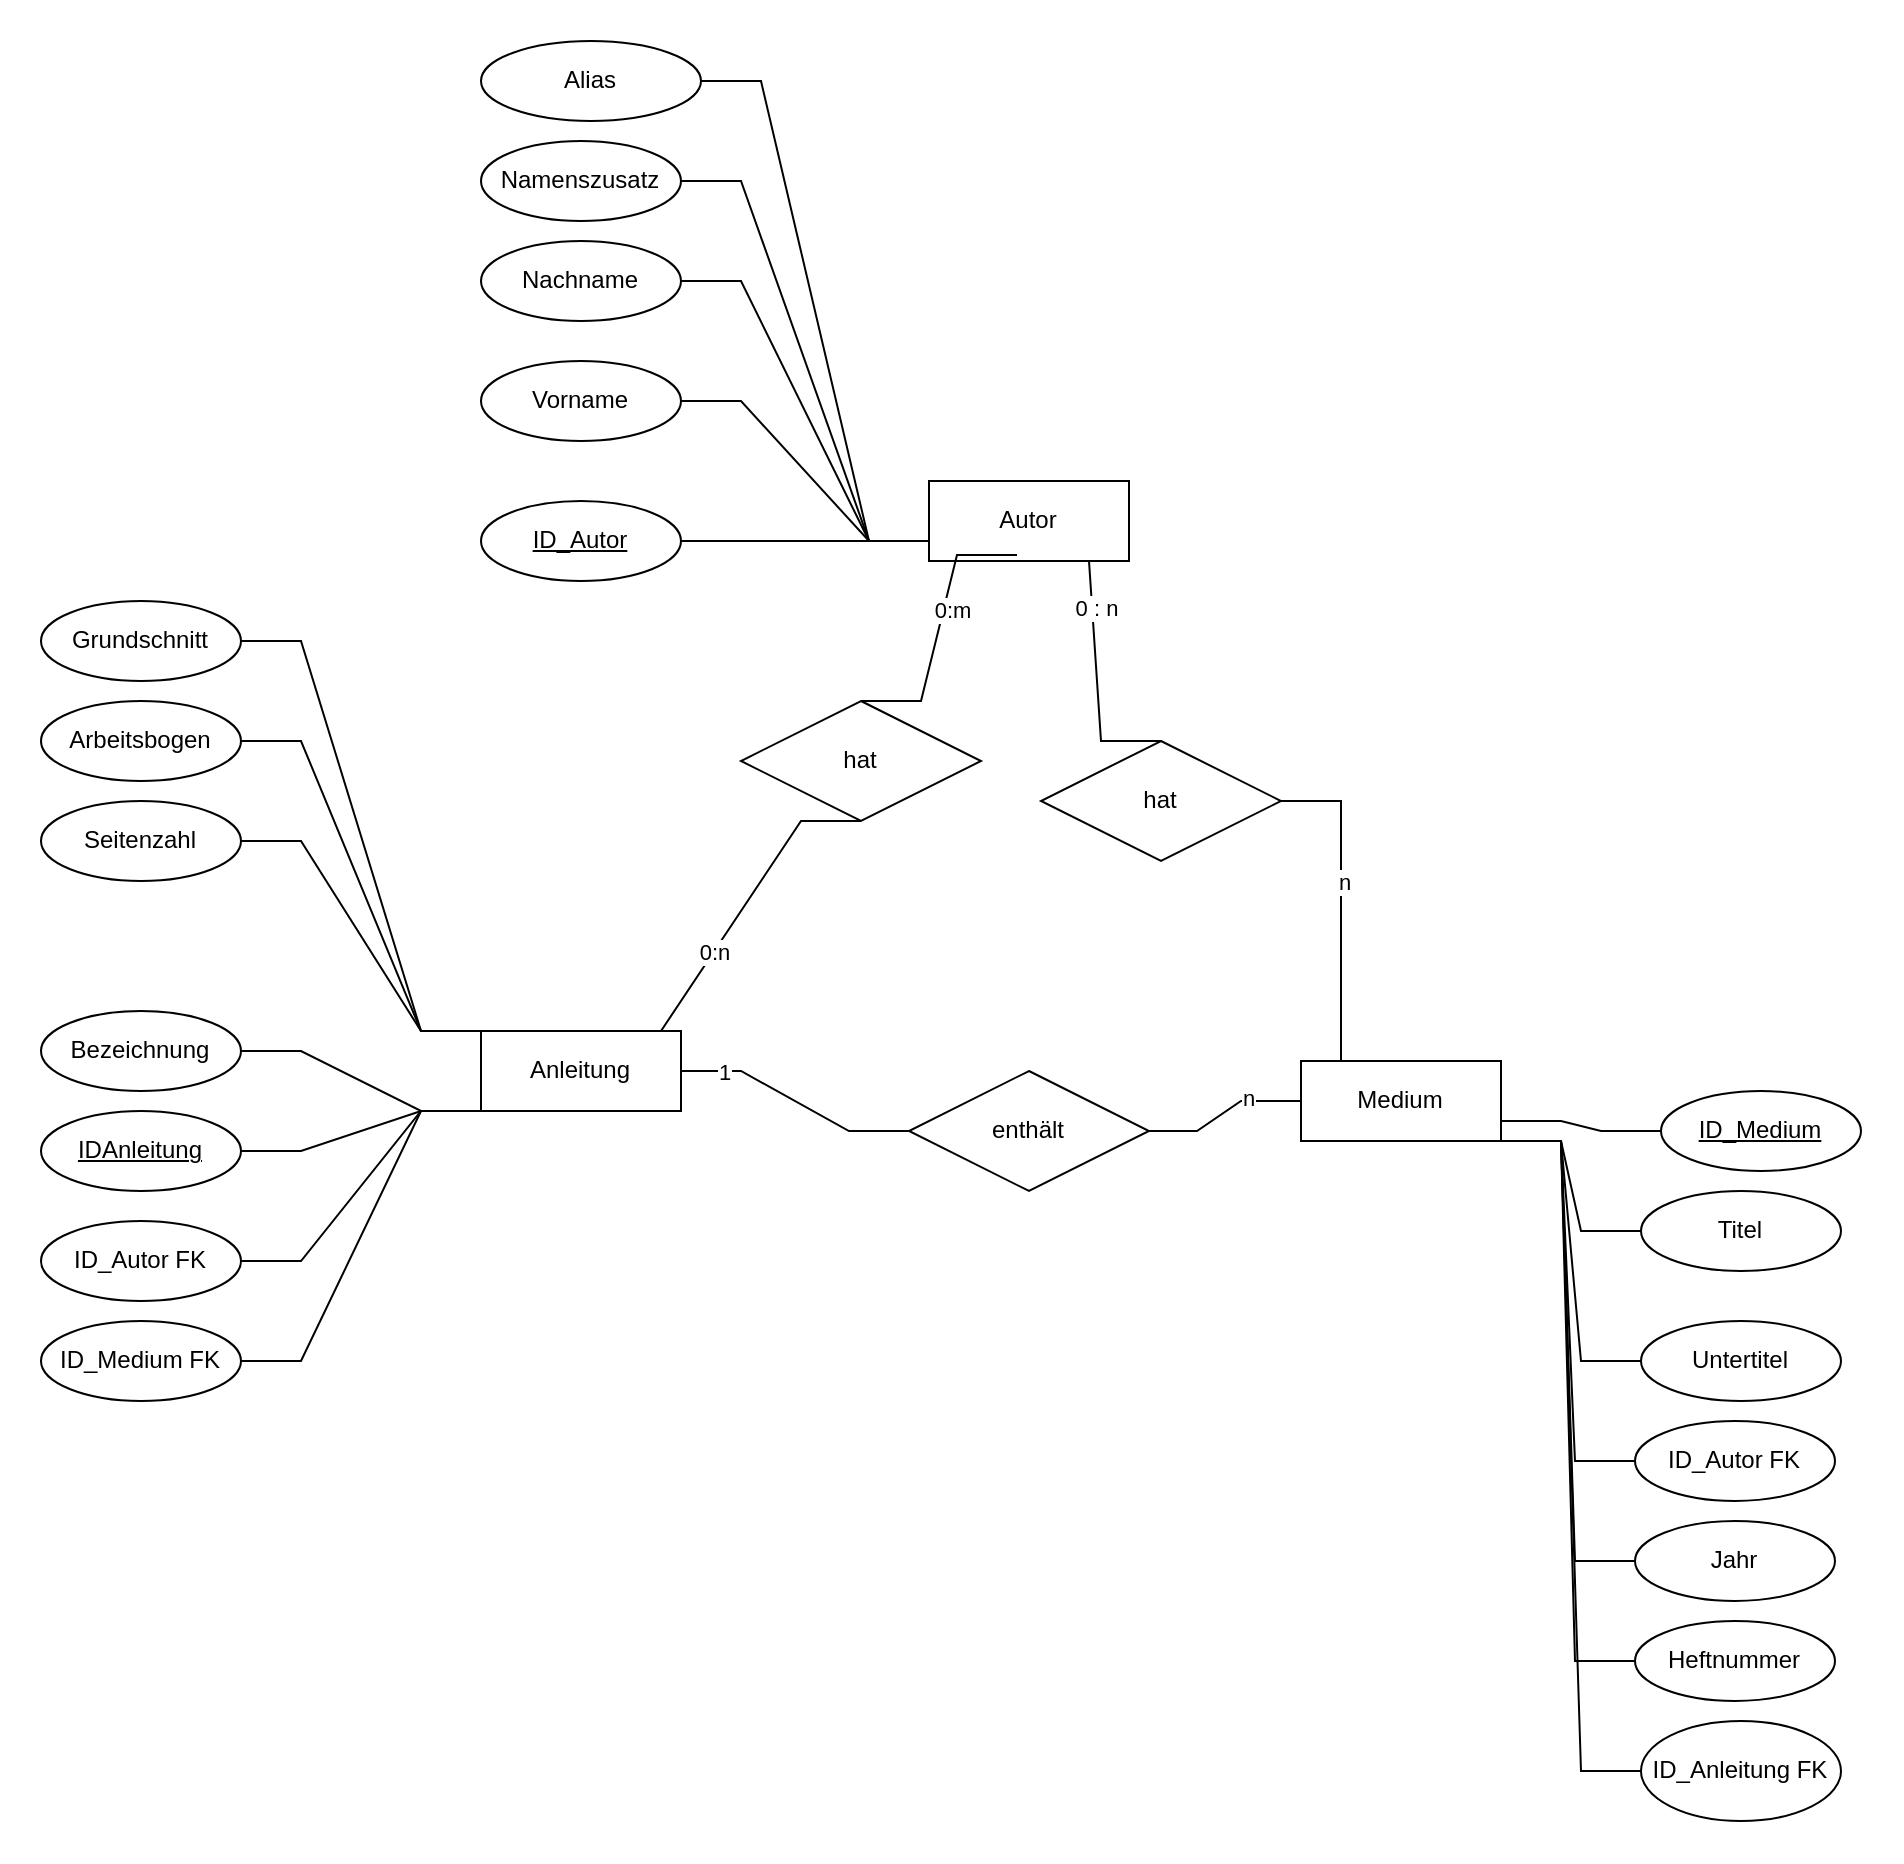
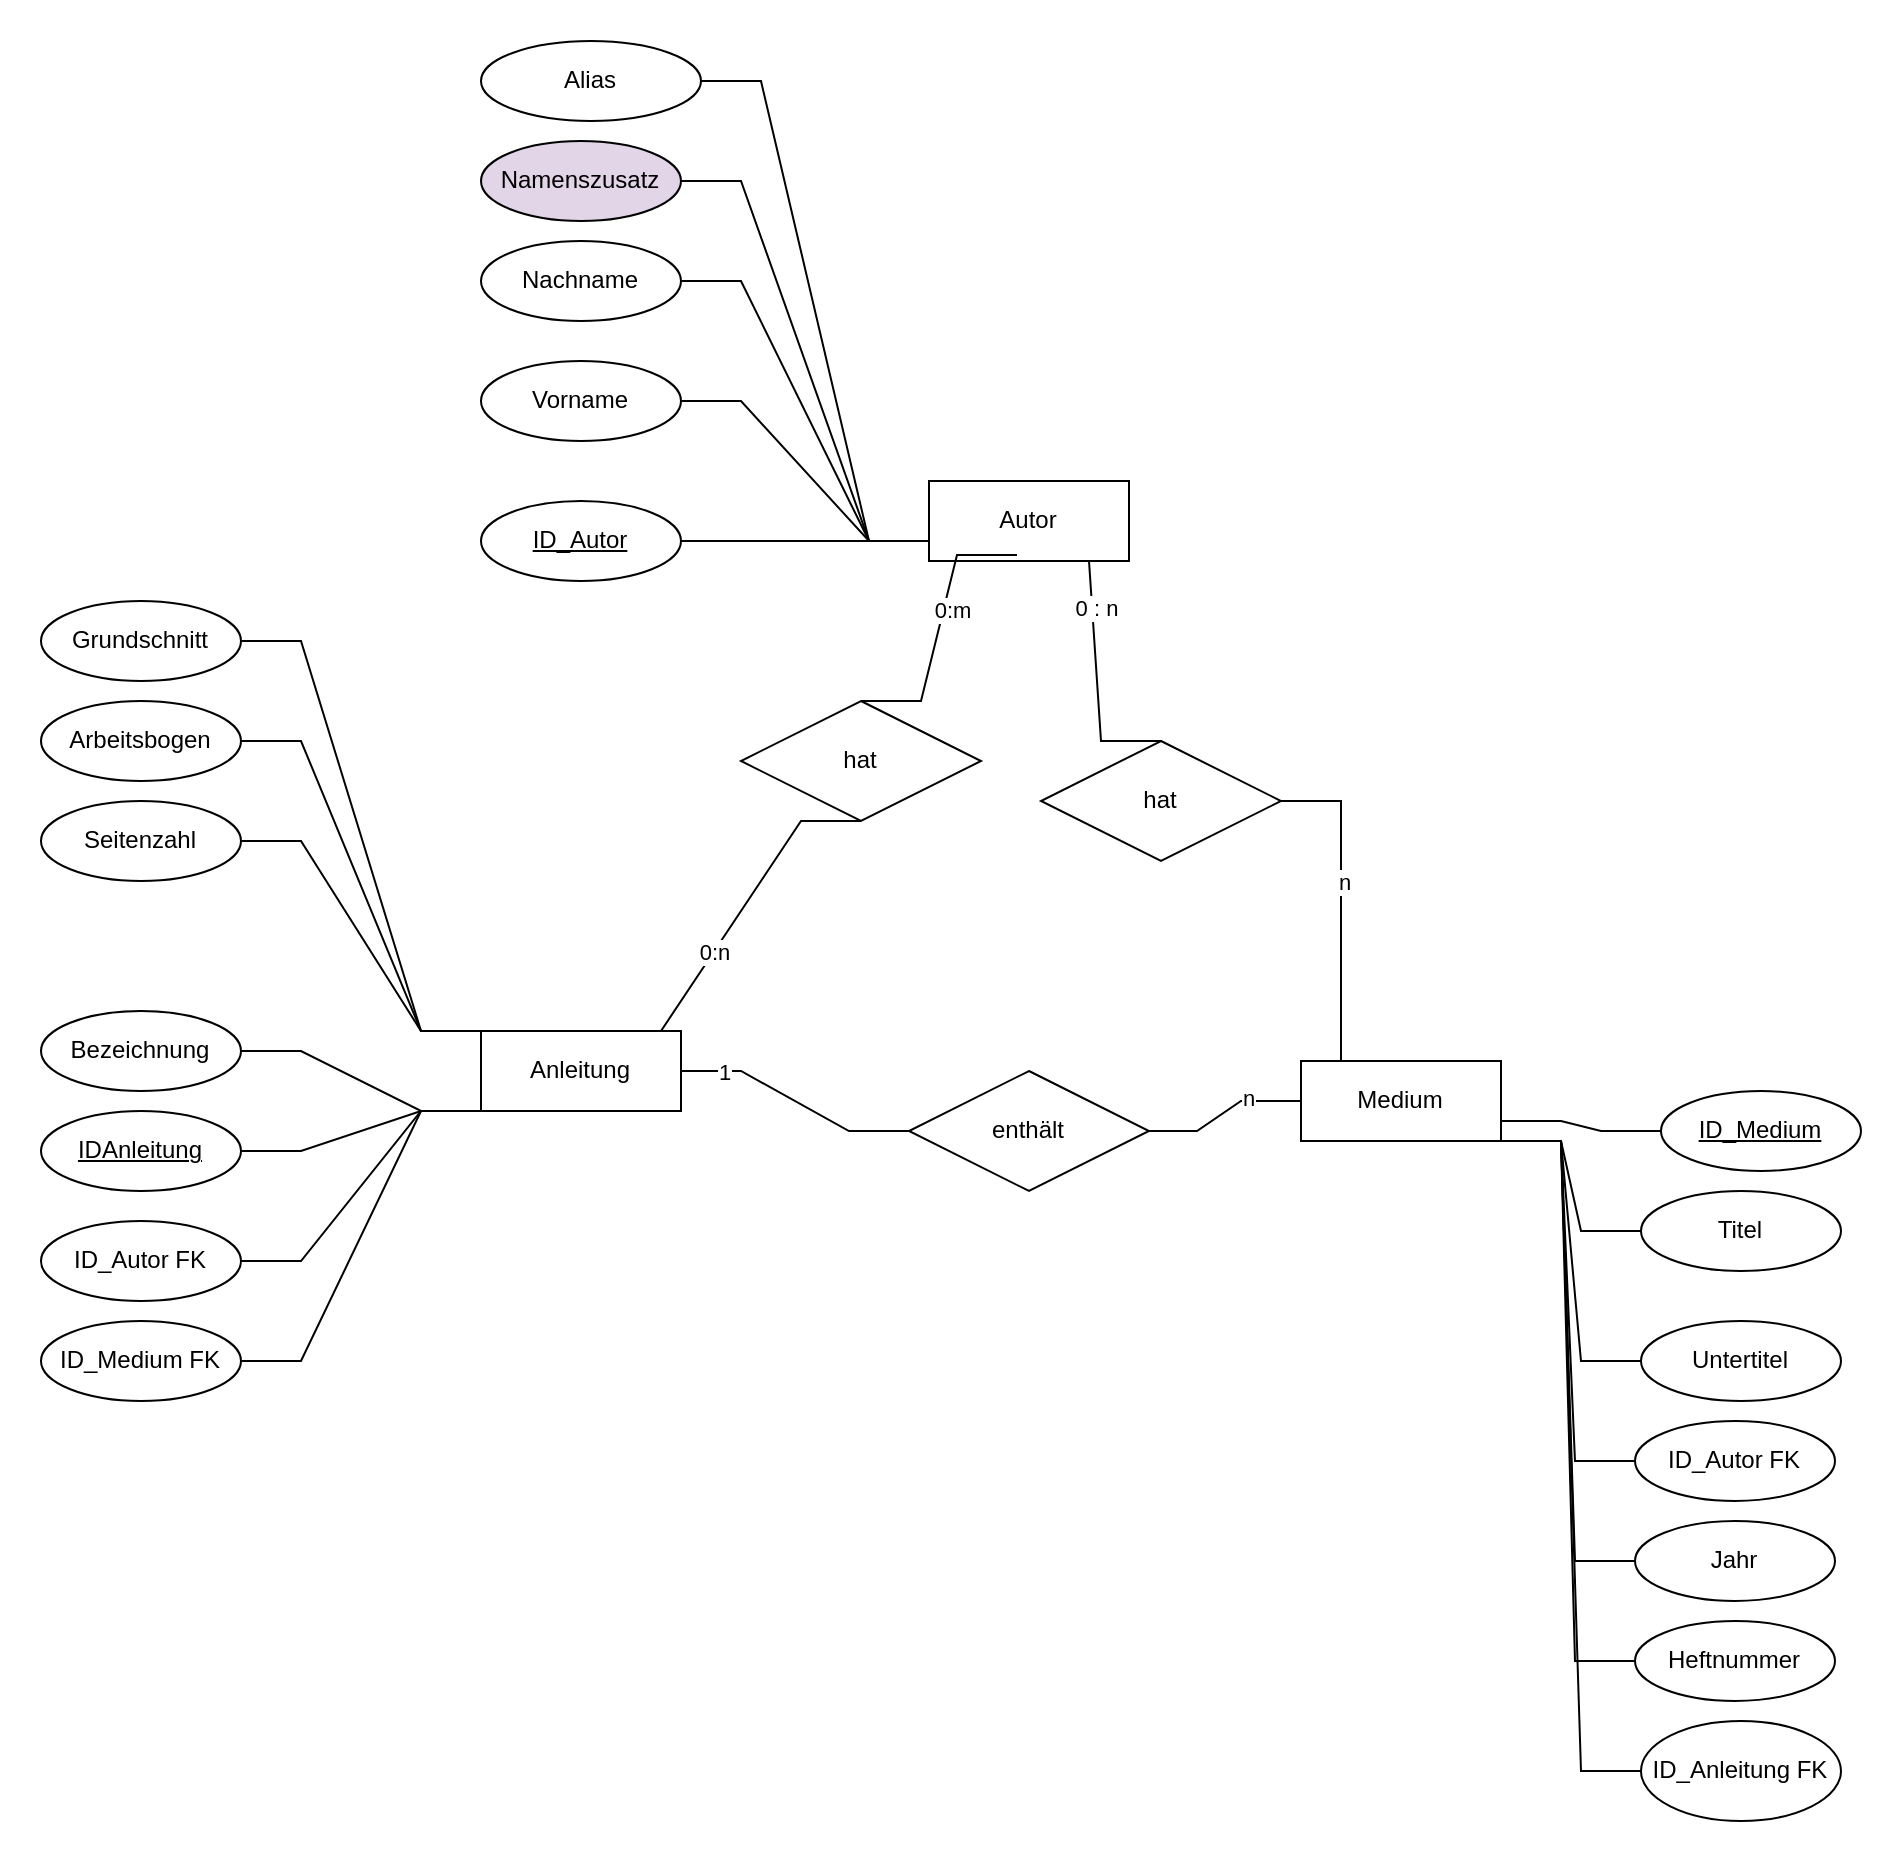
- <mxCell id="42" value="Namenszusatz" style="ellipse;whiteSpace=wrap;html=1;align=center;" parent="1" vertex="1"><mxGeometry x="240" y="70" width="100" height="40" as="geometry" /></mxCell>
+ <mxCell id="42" value="Namenszusatz" style="ellipse;whiteSpace=wrap;html=1;align=center;fillColor=#e1d5e7;" parent="1" vertex="1"><mxGeometry x="240" y="70" width="100" height="40" as="geometry" /></mxCell>
